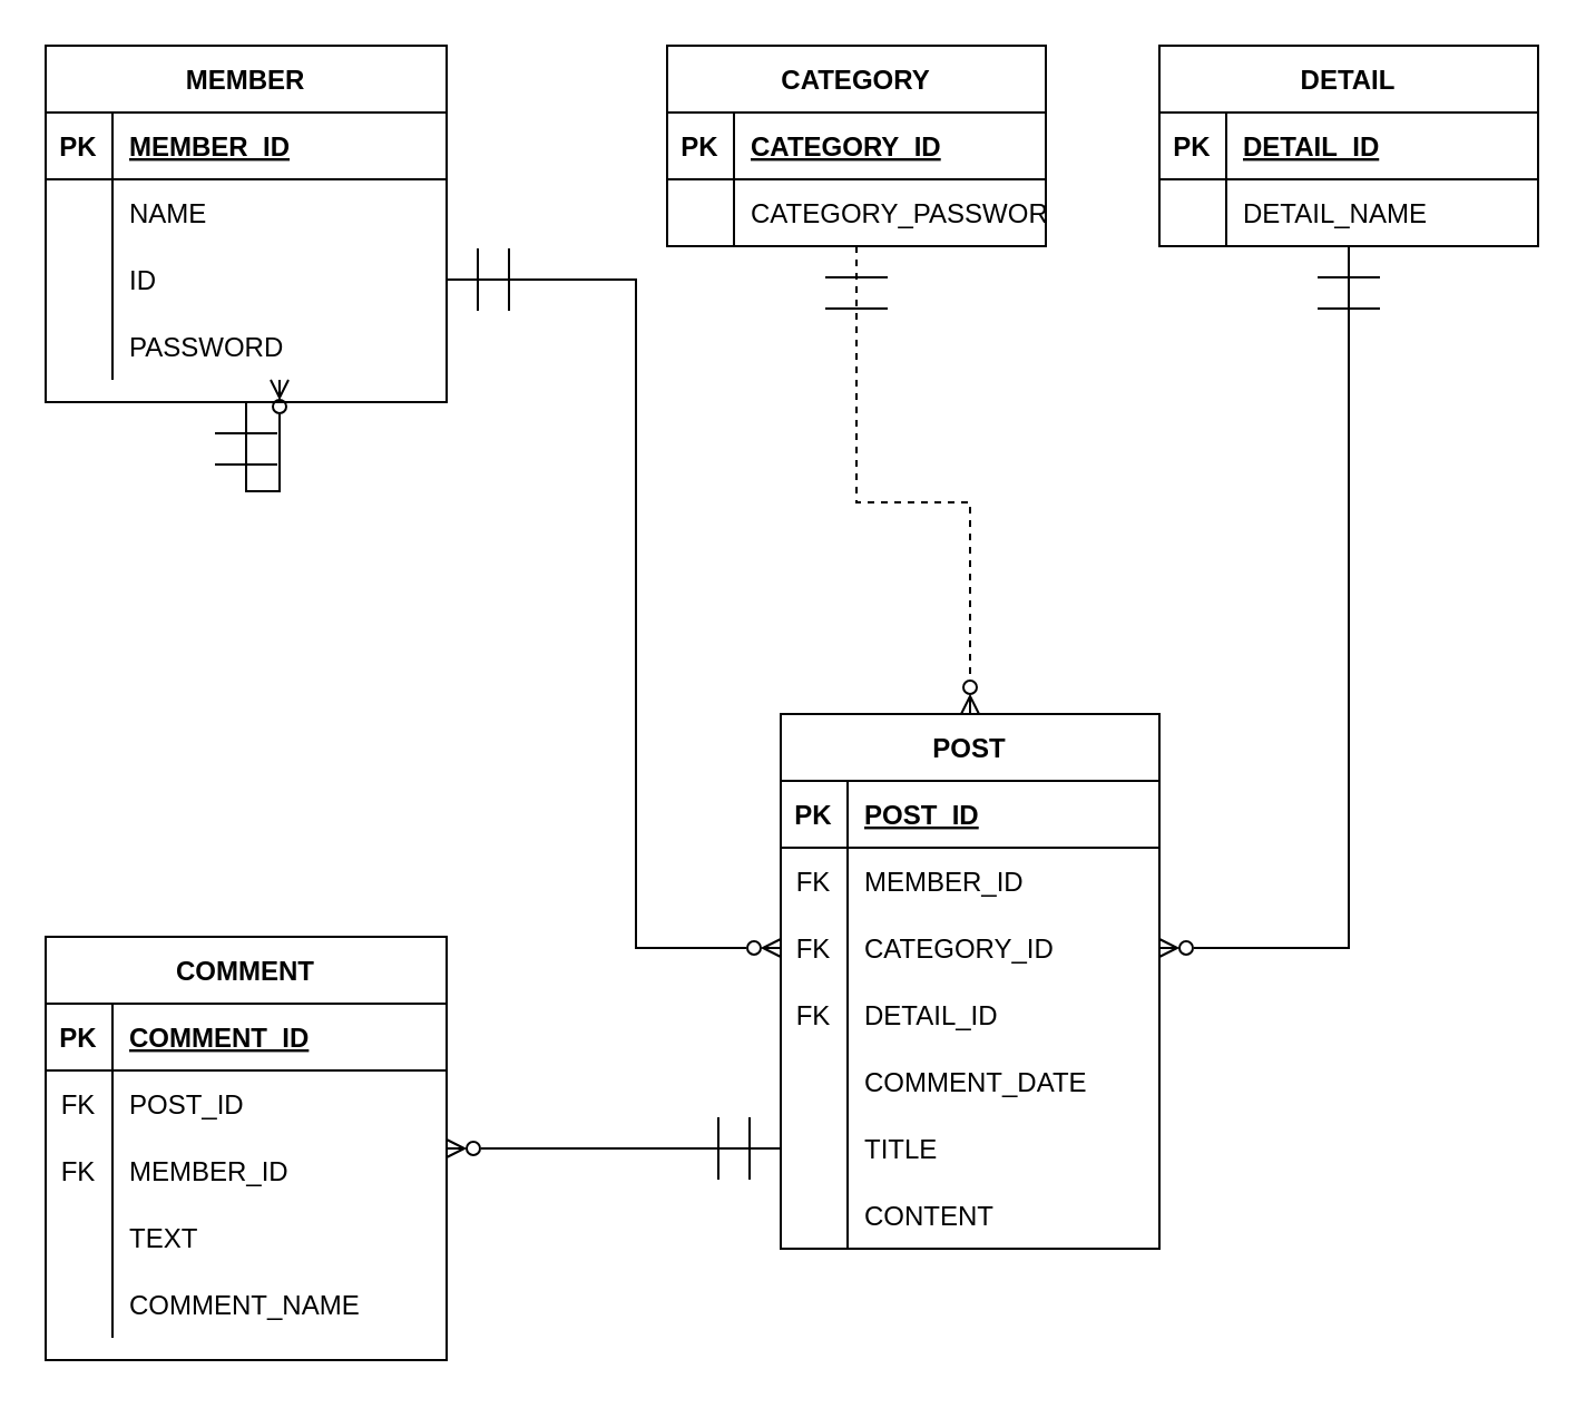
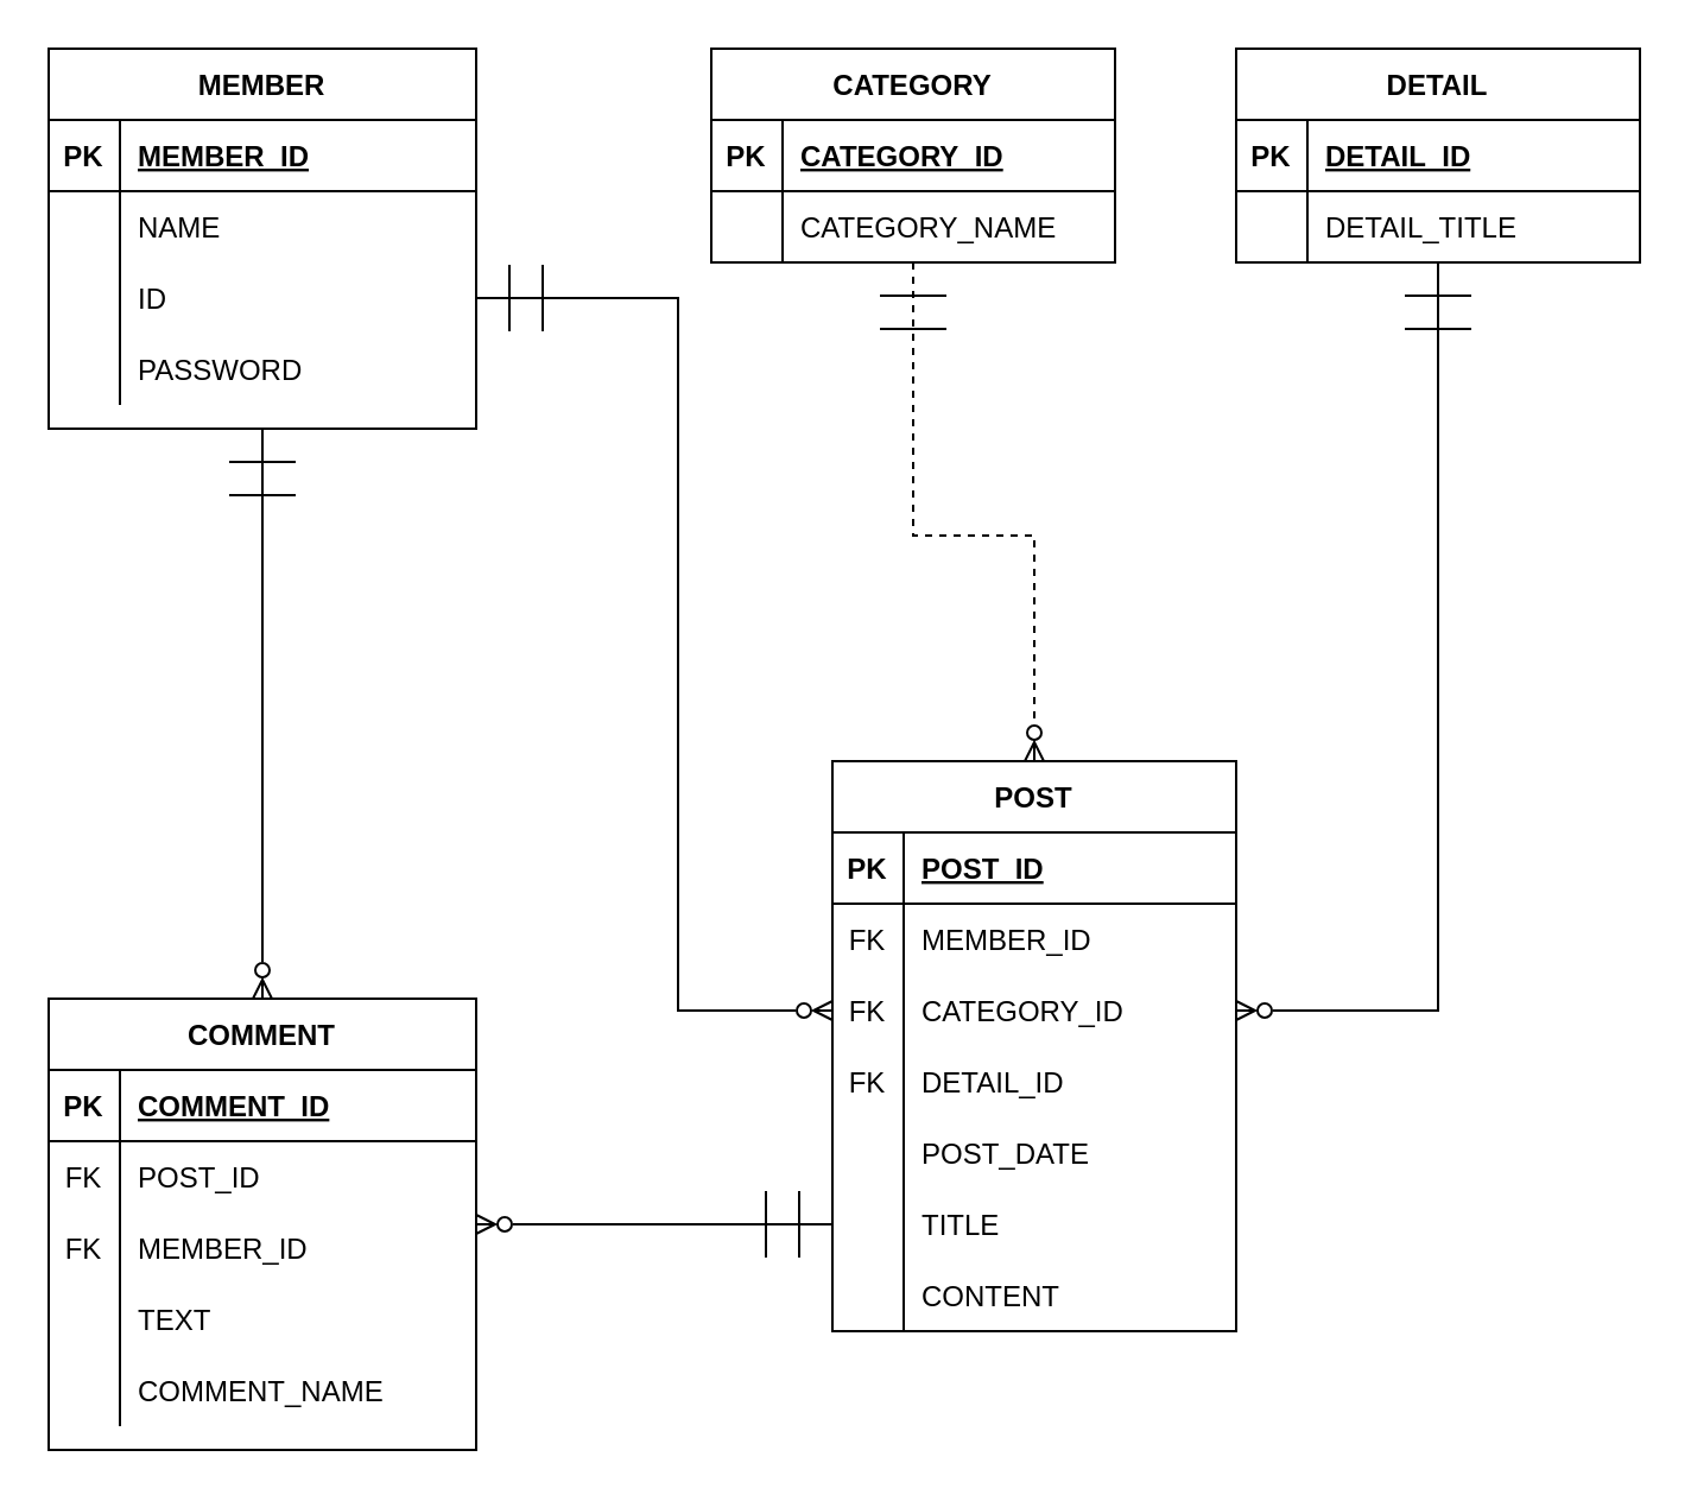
- <mxCell id="45" value="CATEGORY_PASSWORD" style="shape=partialRectangle;connectable=0;fillColor=none;top=0;left=0;bottom=0;right=0;align=left;spacingLeft=6;overflow=hidden;fontFamily=Helvetica;fontSize=12;fontColor=default;startSize=26;strokeColor=default;" vertex="1" parent="43"><mxGeometry x="30" width="140" height="30" as="geometry"><mxRectangle width="140" height="30" as="alternateBounds" /></mxGeometry></mxCell>
+ <mxCell id="45" value="CATEGORY_NAME" style="shape=partialRectangle;connectable=0;fillColor=none;top=0;left=0;bottom=0;right=0;align=left;spacingLeft=6;overflow=hidden;fontFamily=Helvetica;fontSize=12;fontColor=default;startSize=26;strokeColor=default;" vertex="1" parent="43"><mxGeometry x="30" width="140" height="30" as="geometry"><mxRectangle width="140" height="30" as="alternateBounds" /></mxGeometry></mxCell>
- <mxCell id="53" value="DETAIL_NAME" style="shape=partialRectangle;connectable=0;fillColor=none;top=0;left=0;bottom=0;right=0;align=left;spacingLeft=6;overflow=hidden;fontFamily=Helvetica;fontSize=12;fontColor=default;startSize=26;strokeColor=default;" vertex="1" parent="51"><mxGeometry x="30" width="140" height="30" as="geometry"><mxRectangle width="140" height="30" as="alternateBounds" /></mxGeometry></mxCell>
+ <mxCell id="53" value="DETAIL_TITLE" style="shape=partialRectangle;connectable=0;fillColor=none;top=0;left=0;bottom=0;right=0;align=left;spacingLeft=6;overflow=hidden;fontFamily=Helvetica;fontSize=12;fontColor=default;startSize=26;strokeColor=default;" vertex="1" parent="51"><mxGeometry x="30" width="140" height="30" as="geometry"><mxRectangle width="140" height="30" as="alternateBounds" /></mxGeometry></mxCell>
- <mxCell id="2" style="edgeStyle=orthogonalEdgeStyle;rounded=0;orthogonalLoop=1;jettySize=auto;html=1;fontFamily=Helvetica;fontSize=12;fontColor=default;startArrow=ERmandOne;startFill=0;endArrow=ERzeroToMany;endFill=0;startSize=26;" edge="1" parent="1" source="3" target="15"><mxGeometry relative="1" as="geometry" /></mxCell>
+ <mxCell id="2" style="edgeStyle=orthogonalEdgeStyle;rounded=0;orthogonalLoop=1;jettySize=auto;html=1;entryX=0.5;entryY=0;entryDx=0;entryDy=0;fontFamily=Helvetica;fontSize=12;fontColor=default;startArrow=ERmandOne;startFill=0;endArrow=ERzeroToMany;endFill=0;startSize=26;" edge="1" parent="1" source="3" target="55"><mxGeometry relative="1" as="geometry" /></mxCell>
- <mxCell id="31" value="COMMENT_DATE" style="shape=partialRectangle;connectable=0;fillColor=none;top=0;left=0;bottom=0;right=0;align=left;spacingLeft=6;overflow=hidden;fontFamily=Helvetica;fontSize=12;fontColor=default;startSize=26;strokeColor=default;" vertex="1" parent="29"><mxGeometry x="30" width="140" height="30" as="geometry"><mxRectangle width="140" height="30" as="alternateBounds" /></mxGeometry></mxCell>
+ <mxCell id="31" value="POST_DATE" style="shape=partialRectangle;connectable=0;fillColor=none;top=0;left=0;bottom=0;right=0;align=left;spacingLeft=6;overflow=hidden;fontFamily=Helvetica;fontSize=12;fontColor=default;startSize=26;strokeColor=default;" vertex="1" parent="29"><mxGeometry x="30" width="140" height="30" as="geometry"><mxRectangle width="140" height="30" as="alternateBounds" /></mxGeometry></mxCell>
